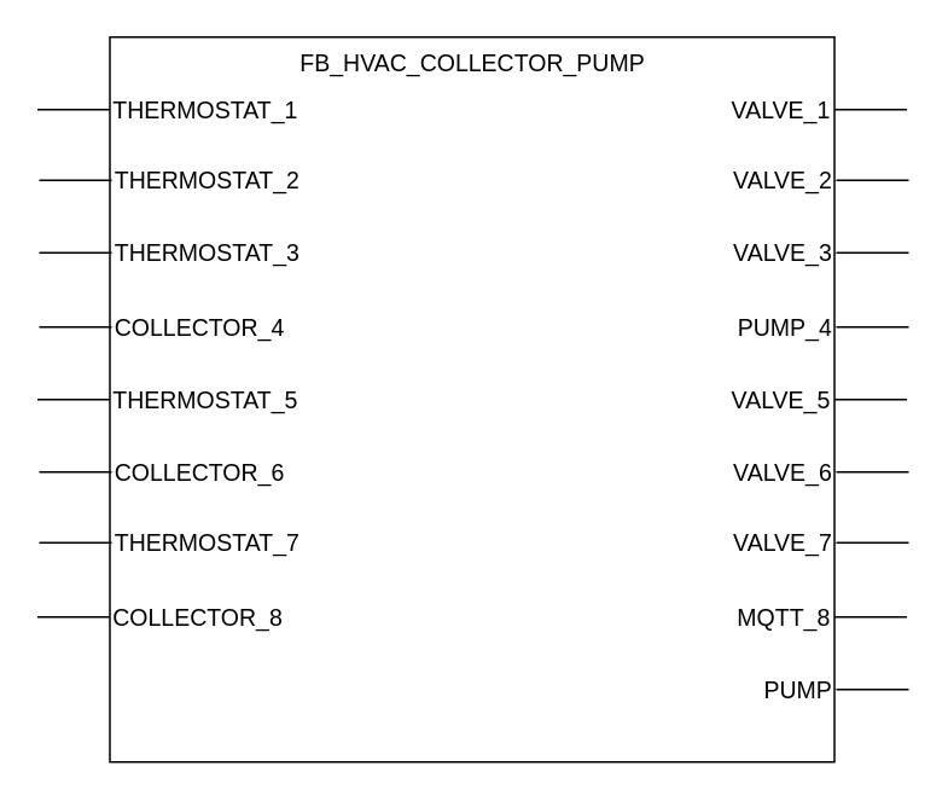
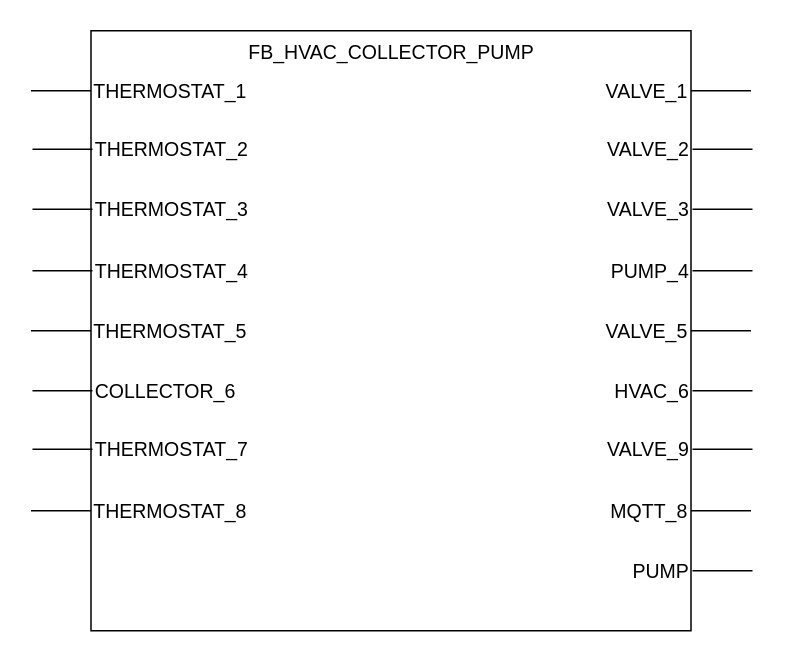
- <mxCell id="17" value="COLLECTOR_4" style="text;html=1;strokeColor=none;fillColor=none;align=left;verticalAlign=middle;whiteSpace=wrap;rounded=0;fontSize=13;" vertex="1" parent="1"><mxGeometry x="61" y="170" width="120" height="20" as="geometry" /></mxCell>
+ <mxCell id="17" value="THERMOSTAT_4" style="text;html=1;strokeColor=none;fillColor=none;align=left;verticalAlign=middle;whiteSpace=wrap;rounded=0;fontSize=13;" vertex="1" parent="1"><mxGeometry x="61" y="170" width="120" height="20" as="geometry" /></mxCell>
- <mxCell id="27" value="VALVE_6" style="text;html=1;strokeColor=none;fillColor=none;align=right;verticalAlign=middle;whiteSpace=wrap;rounded=0;fontSize=13;" vertex="1" parent="1"><mxGeometry x="381" y="250" width="80" height="20" as="geometry" /></mxCell>
+ <mxCell id="27" value="HVAC_6" style="text;html=1;strokeColor=none;fillColor=none;align=right;verticalAlign=middle;whiteSpace=wrap;rounded=0;fontSize=13;" vertex="1" parent="1"><mxGeometry x="381" y="250" width="80" height="20" as="geometry" /></mxCell>
- <mxCell id="31" value="VALVE_7" style="text;html=1;strokeColor=none;fillColor=none;align=right;verticalAlign=middle;whiteSpace=wrap;rounded=0;fontSize=13;" vertex="1" parent="1"><mxGeometry x="381" y="289" width="80" height="20" as="geometry" /></mxCell>
+ <mxCell id="31" value="VALVE_9" style="text;html=1;strokeColor=none;fillColor=none;align=right;verticalAlign=middle;whiteSpace=wrap;rounded=0;fontSize=13;" vertex="1" parent="1"><mxGeometry x="381" y="289" width="80" height="20" as="geometry" /></mxCell>
- <mxCell id="33" value="COLLECTOR_8" style="text;html=1;strokeColor=none;fillColor=none;align=left;verticalAlign=middle;whiteSpace=wrap;rounded=0;fontSize=13;" vertex="1" parent="1"><mxGeometry x="60" y="330" width="120" height="20" as="geometry" /></mxCell>
+ <mxCell id="33" value="THERMOSTAT_8" style="text;html=1;strokeColor=none;fillColor=none;align=left;verticalAlign=middle;whiteSpace=wrap;rounded=0;fontSize=13;" vertex="1" parent="1"><mxGeometry x="60" y="330" width="120" height="20" as="geometry" /></mxCell>
